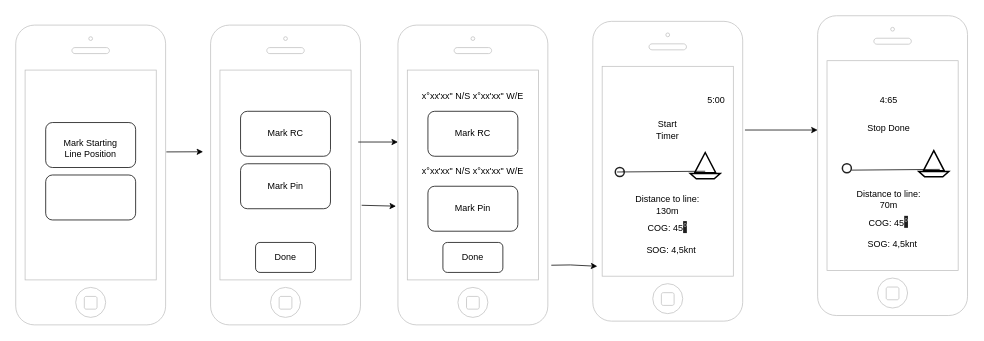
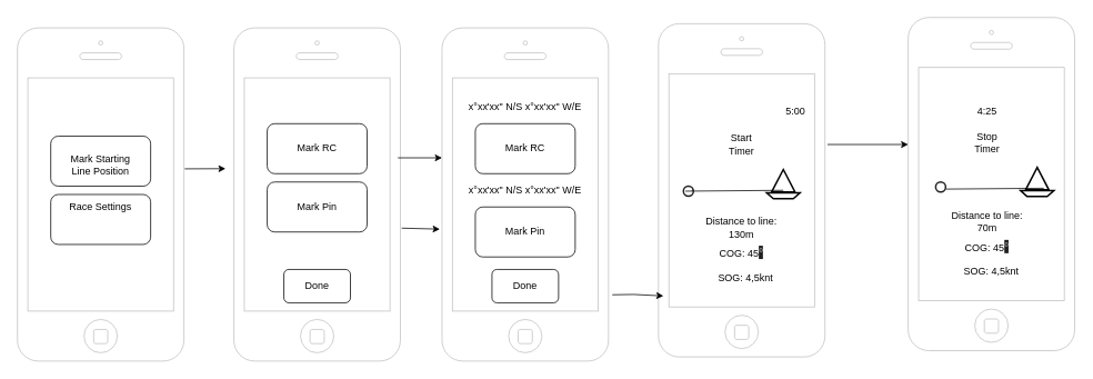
- <mxCell id="44" value="4:65" style="text;html=1;align=center;verticalAlign=middle;whiteSpace=wrap;rounded=0;" vertex="1" parent="1"><mxGeometry x="1155" y="118" width="60" height="30" as="geometry" /></mxCell>
+ <mxCell id="44" value="4:25" style="text;html=1;align=center;verticalAlign=middle;whiteSpace=wrap;rounded=0;" vertex="1" parent="1"><mxGeometry x="1155" y="118" width="60" height="30" as="geometry" /></mxCell>
- <mxCell id="36" value="Stop Done" style="text;html=1;align=center;verticalAlign=middle;whiteSpace=wrap;rounded=0;" vertex="1" parent="1"><mxGeometry x="1155" y="155.5" width="60" height="30" as="geometry" /></mxCell>
+ <mxCell id="36" value="Stop Timer" style="text;html=1;align=center;verticalAlign=middle;whiteSpace=wrap;rounded=0;" vertex="1" parent="1"><mxGeometry x="1155" y="155.5" width="60" height="30" as="geometry" /></mxCell>
+ <mxCell id="6" value="Race Settings" style="text;html=1;align=center;verticalAlign=middle;whiteSpace=wrap;rounded=0;" vertex="1" parent="1"><mxGeometry x="75" y="233" width="90" height="30" as="geometry" /></mxCell>
